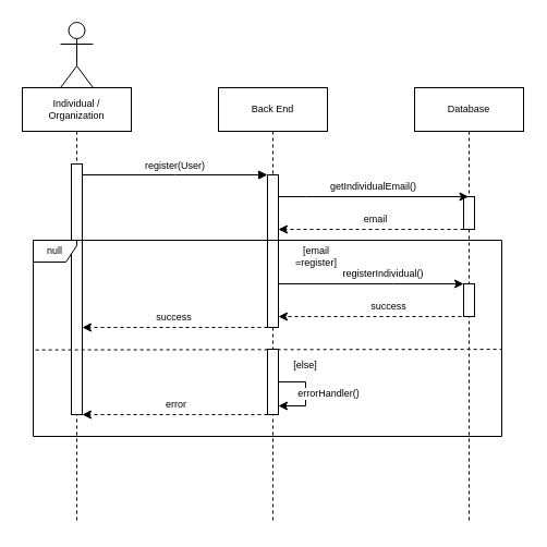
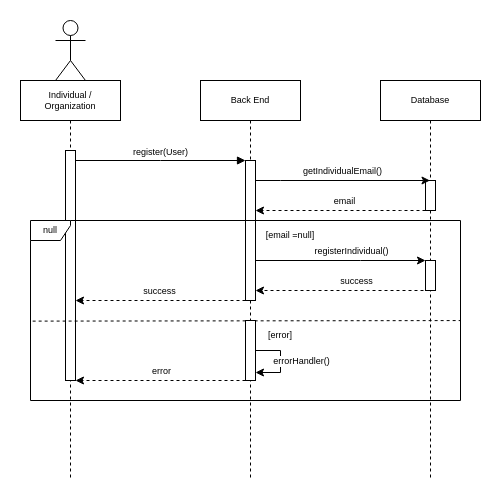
- <mxCell id="15" value="&lt;font style=&quot;font-size: 9px;&quot;&gt;[email =register]&lt;/font&gt;" style="text;html=1;strokeColor=none;fillColor=none;align=center;verticalAlign=middle;whiteSpace=wrap;rounded=0;fontSize=9;" vertex="1" parent="1"><mxGeometry x="260" y="220" width="60" height="30" as="geometry" /></mxCell>
+ <mxCell id="15" value="&lt;font style=&quot;font-size: 9px;&quot;&gt;[email =null]&lt;/font&gt;" style="text;html=1;strokeColor=none;fillColor=none;align=center;verticalAlign=middle;whiteSpace=wrap;rounded=0;fontSize=9;" vertex="1" parent="1"><mxGeometry x="260" y="220" width="60" height="30" as="geometry" /></mxCell>
- <mxCell id="17" value="&lt;font style=&quot;font-size: 9px;&quot;&gt;[else]&lt;/font&gt;" style="text;html=1;strokeColor=none;fillColor=none;align=center;verticalAlign=middle;whiteSpace=wrap;rounded=0;fontSize=9;" vertex="1" parent="1"><mxGeometry x="250" y="320" width="60" height="30" as="geometry" /></mxCell>
+ <mxCell id="17" value="&lt;font style=&quot;font-size: 9px;&quot;&gt;[error]&lt;/font&gt;" style="text;html=1;strokeColor=none;fillColor=none;align=center;verticalAlign=middle;whiteSpace=wrap;rounded=0;fontSize=9;" vertex="1" parent="1"><mxGeometry x="250" y="320" width="60" height="30" as="geometry" /></mxCell>
